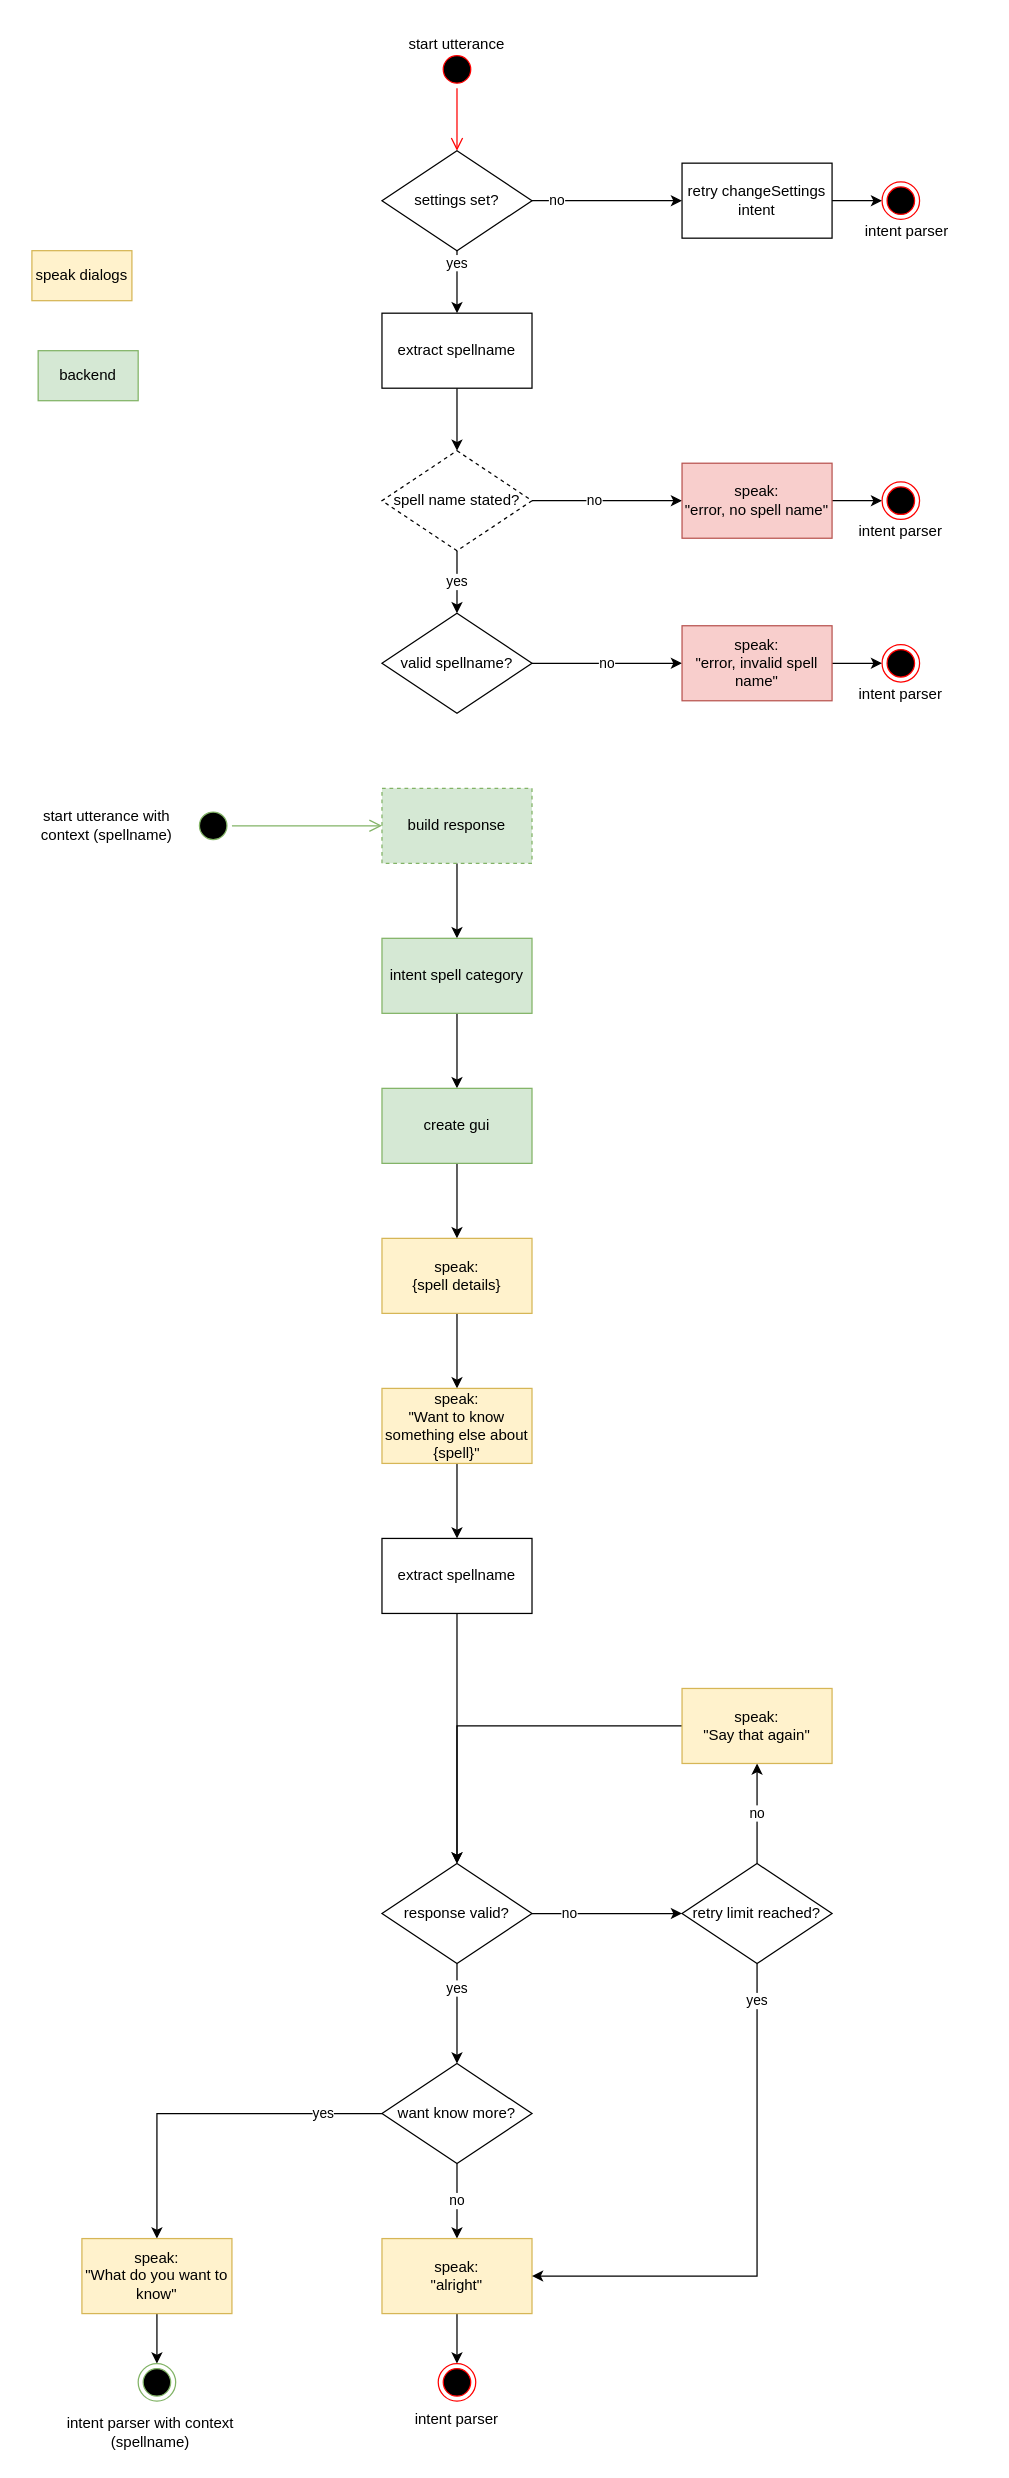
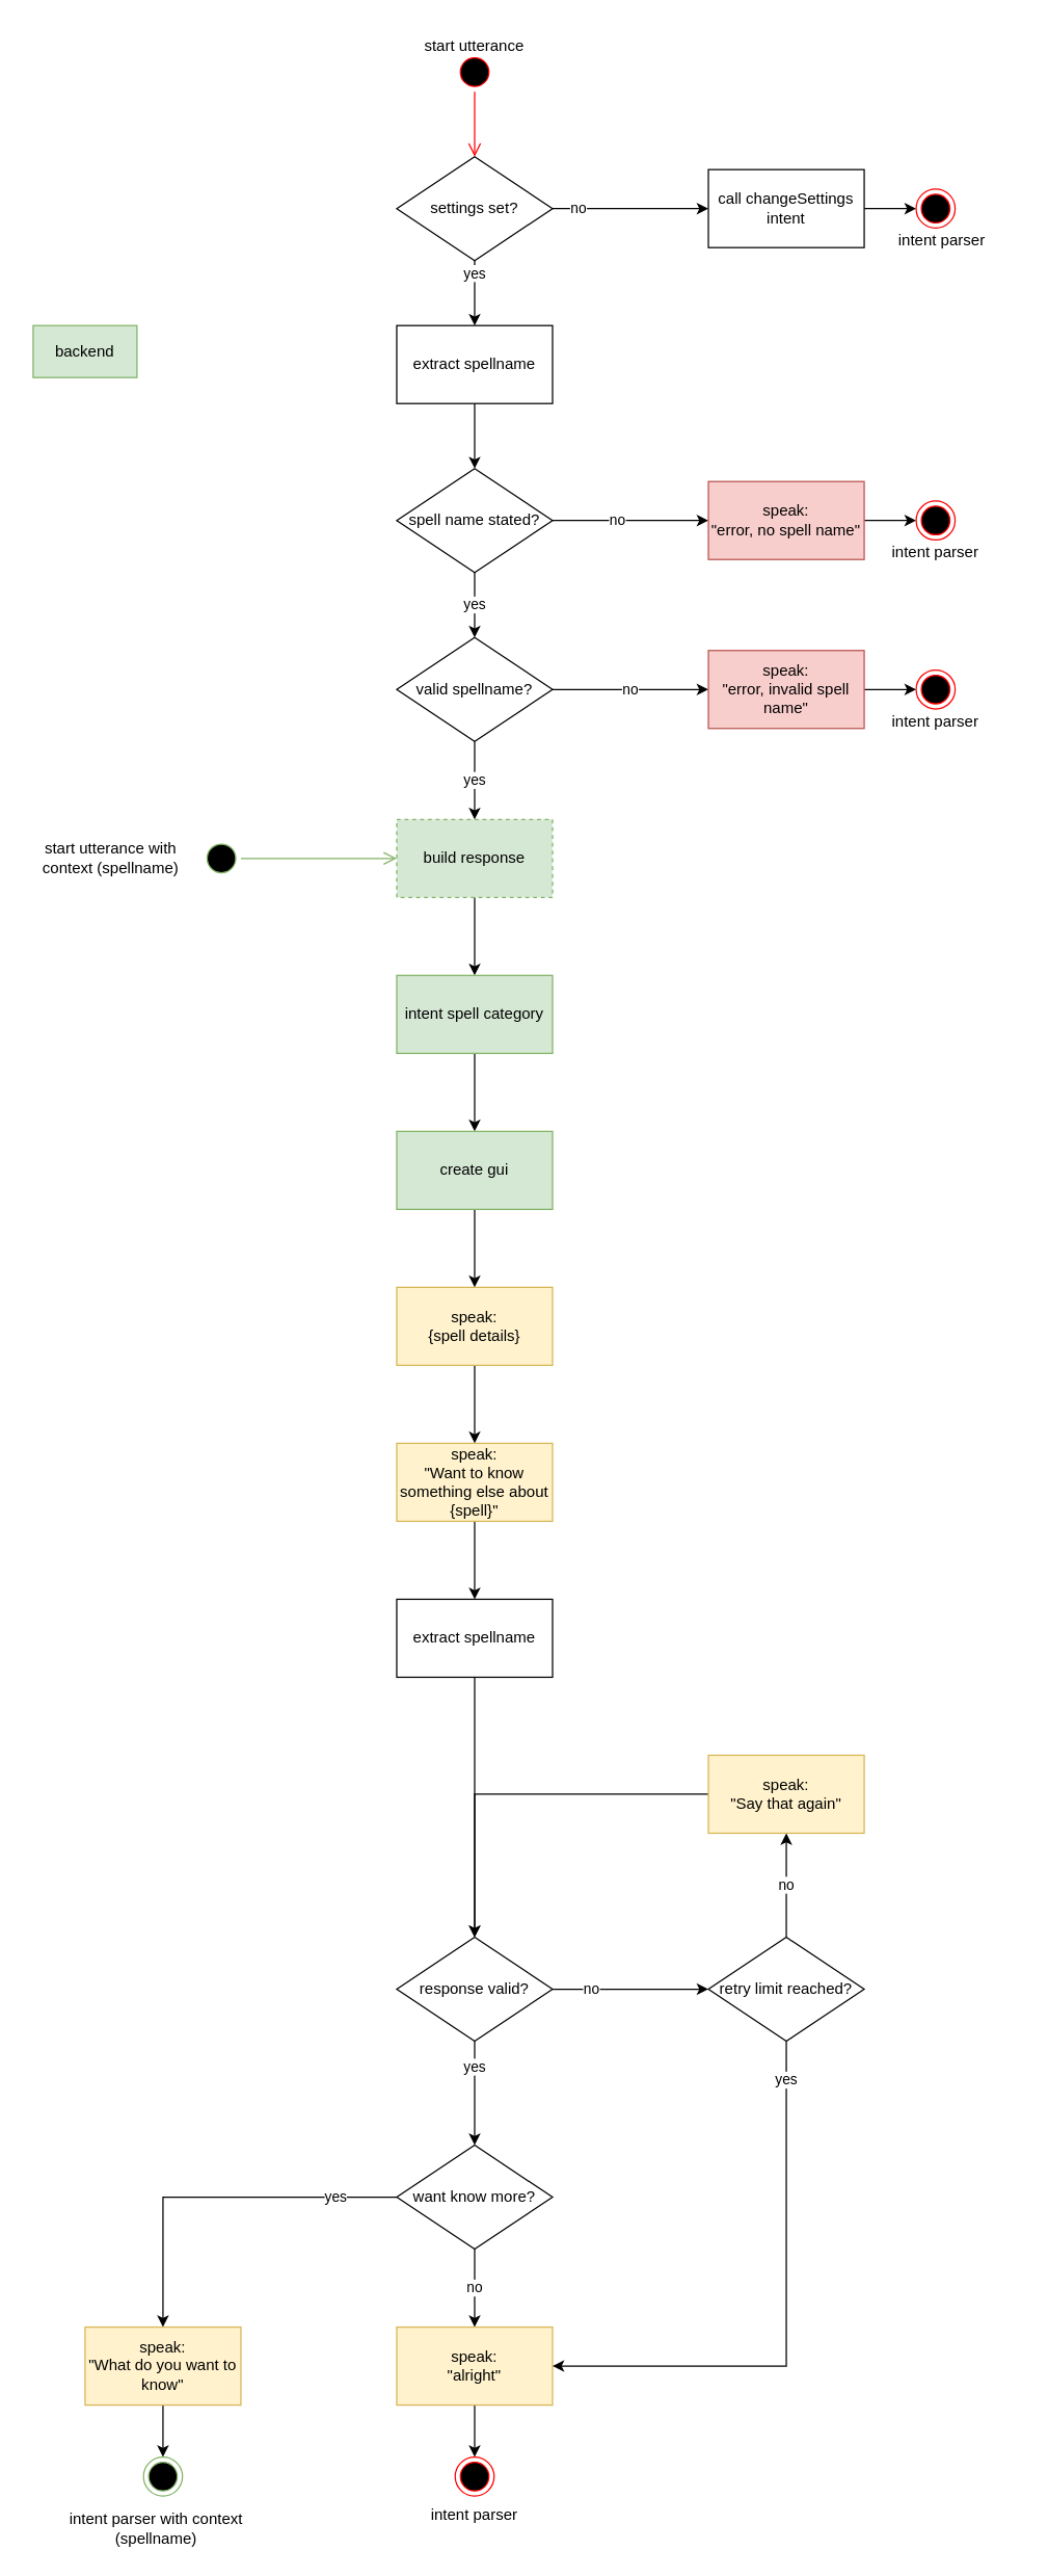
- <mxCell id="56" value="retry changeSettings intent" style="rounded=0;whiteSpace=wrap;html=1;" parent="1" vertex="1"><mxGeometry x="545" y="130" width="120" height="60" as="geometry" /></mxCell>
+ <mxCell id="56" value="call changeSettings intent" style="rounded=0;whiteSpace=wrap;html=1;" parent="1" vertex="1"><mxGeometry x="545" y="130" width="120" height="60" as="geometry" /></mxCell>
- <mxCell id="51" value="speak dialogs" style="rounded=0;whiteSpace=wrap;html=1;fillColor=#fff2cc;strokeColor=#d6b656;" parent="1" vertex="1"><mxGeometry x="25" y="200" width="80" height="40" as="geometry" /></mxCell>
- <mxCell id="50" value="backend" style="rounded=0;whiteSpace=wrap;html=1;fillColor=#d5e8d4;strokeColor=#82b366;" parent="1" vertex="1"><mxGeometry x="30" y="280" width="80" height="40" as="geometry" /></mxCell>
+ <mxCell id="50" value="backend" style="rounded=0;whiteSpace=wrap;html=1;fillColor=#d5e8d4;strokeColor=#82b366;" parent="1" vertex="1"><mxGeometry x="25" y="250" width="80" height="40" as="geometry" /></mxCell>
- <mxCell id="41" value="spell name stated?" style="rhombus;whiteSpace=wrap;html=1;dashed=1;" parent="1" vertex="1"><mxGeometry x="305" y="360" width="120" height="80" as="geometry" /></mxCell>
+ <mxCell id="41" value="spell name stated?" style="rhombus;whiteSpace=wrap;html=1;" parent="1" vertex="1"><mxGeometry x="305" y="360" width="120" height="80" as="geometry" /></mxCell>
+ <mxCell id="9" value="yes" style="edgeStyle=orthogonalEdgeStyle;rounded=0;orthogonalLoop=1;jettySize=auto;html=1;exitX=0.5;exitY=1;exitDx=0;exitDy=0;entryX=0.5;entryY=0;entryDx=0;entryDy=0;" parent="1" source="10" target="17" edge="1"><mxGeometry relative="1" as="geometry" /></mxCell>
